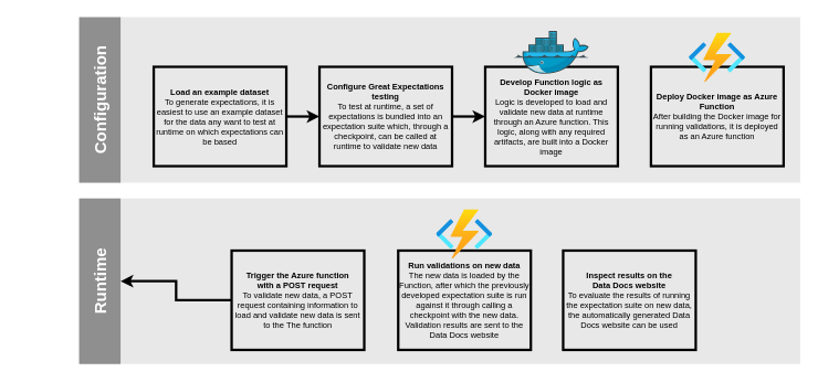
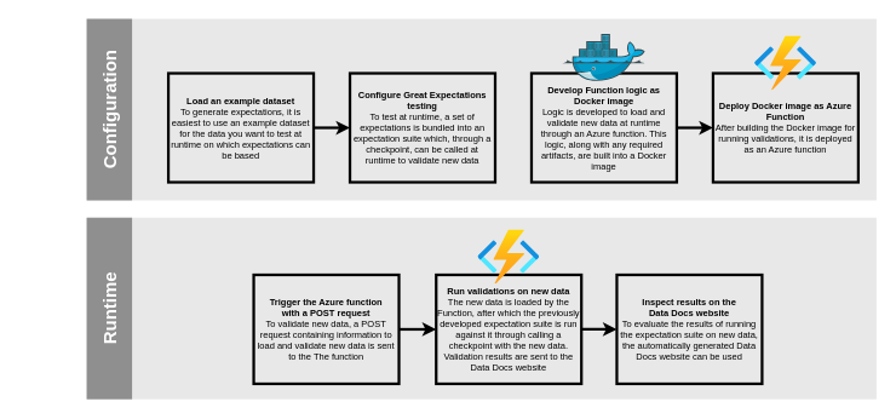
- <mxCell id="6" value="&lt;b&gt;Load an example dataset &lt;br&gt;&lt;/b&gt;To generate expectations, it is easiest to use an example dataset for the data any want to test at runtime on which expectations can be based" style="rounded=0;whiteSpace=wrap;html=1;fontSize=10;fillColor=none;strokeWidth=3;" parent="1" vertex="1"><mxGeometry x="185" y="80" width="160" height="120" as="geometry" /></mxCell>
+ <mxCell id="6" value="&lt;b&gt;Load an example dataset &lt;br&gt;&lt;/b&gt;To generate expectations, it is easiest to use an example dataset for the data you want to test at runtime on which expectations can be based" style="rounded=0;whiteSpace=wrap;html=1;fontSize=10;fillColor=none;strokeWidth=3;" parent="1" vertex="1"><mxGeometry x="185" y="80" width="160" height="120" as="geometry" /></mxCell>
- <mxCell id="8" style="edgeStyle=orthogonalEdgeStyle;rounded=0;orthogonalLoop=1;jettySize=auto;html=1;entryX=0;entryY=0.5;entryDx=0;entryDy=0;fontSize=20;fontColor=#FFFFFF;strokeWidth=3;" parent="1" source="9" target="12" edge="1"><mxGeometry relative="1" as="geometry" /></mxCell>
+ <mxCell id="11" style="edgeStyle=orthogonalEdgeStyle;rounded=0;orthogonalLoop=1;jettySize=auto;html=1;entryX=0;entryY=0.5;entryDx=0;entryDy=0;fontSize=20;fontColor=#FFFFFF;strokeWidth=3;" parent="1" source="12" target="13" edge="1"><mxGeometry relative="1" as="geometry" /></mxCell>
- <mxCell id="14" style="edgeStyle=orthogonalEdgeStyle;rounded=0;orthogonalLoop=1;jettySize=auto;html=1;fontSize=20;fontColor=#FFFFFF;strokeWidth=3;" parent="1" source="15" target="3" edge="1"><mxGeometry relative="1" as="geometry" /></mxCell>
+ <mxCell id="14" style="edgeStyle=orthogonalEdgeStyle;rounded=0;orthogonalLoop=1;jettySize=auto;html=1;entryX=0;entryY=0.5;entryDx=0;entryDy=0;fontSize=20;fontColor=#FFFFFF;strokeWidth=3;" parent="1" source="15" target="18" edge="1"><mxGeometry relative="1" as="geometry" /></mxCell>
+ <mxCell id="17" style="edgeStyle=orthogonalEdgeStyle;rounded=0;orthogonalLoop=1;jettySize=auto;html=1;entryX=0;entryY=0.5;entryDx=0;entryDy=0;fontSize=20;fontColor=#FFFFFF;strokeWidth=3;" parent="1" source="18" target="19" edge="1"><mxGeometry relative="1" as="geometry" /></mxCell>
